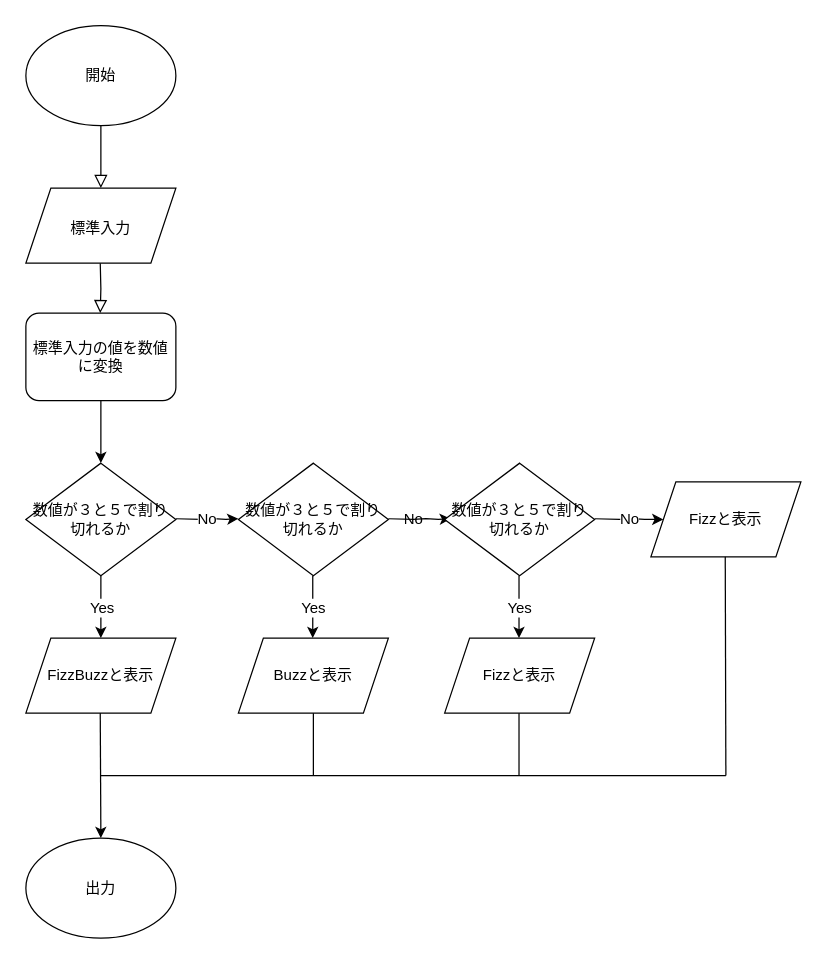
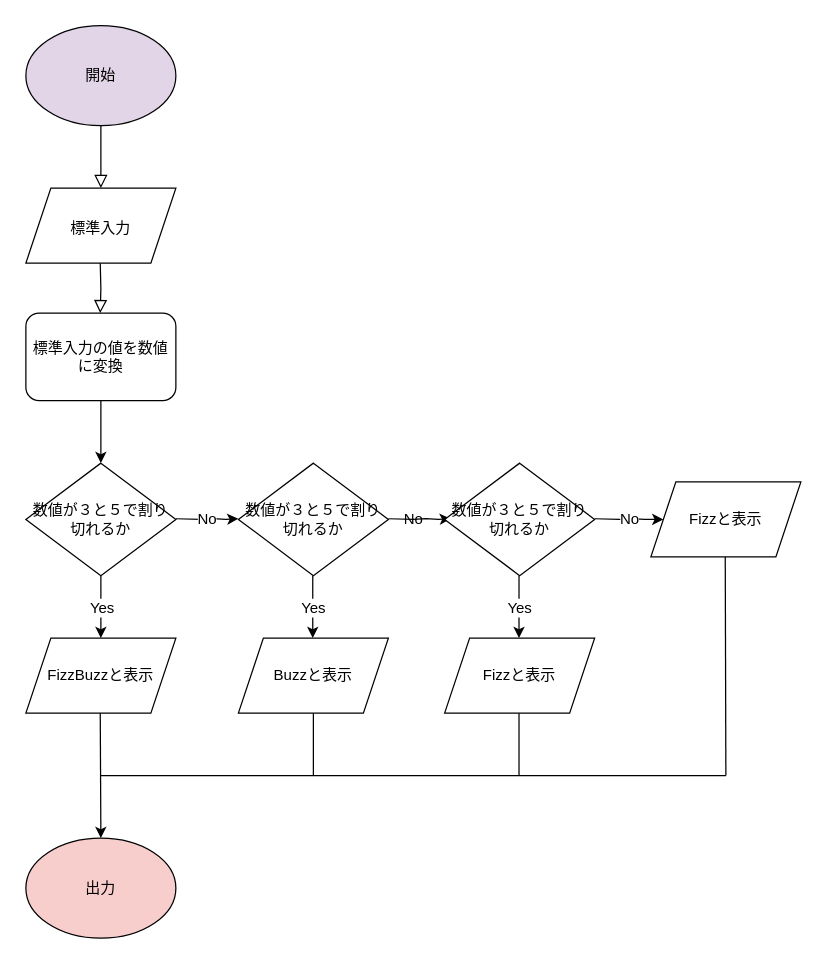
- <mxCell id="5" value="&lt;font style=&quot;font-size: 12px&quot;&gt;開始&lt;/font&gt;" style="ellipse;whiteSpace=wrap;html=1;" vertex="1" parent="1"><mxGeometry x="20" y="20" width="120" height="80" as="geometry" /></mxCell>
+ <mxCell id="5" value="&lt;font style=&quot;font-size: 12px&quot;&gt;開始&lt;/font&gt;" style="ellipse;whiteSpace=wrap;html=1;fillColor=#e1d5e7;" vertex="1" parent="1"><mxGeometry x="20" y="20" width="120" height="80" as="geometry" /></mxCell>
- <mxCell id="28" value="出力" style="ellipse;whiteSpace=wrap;html=1;fontSize=12;" vertex="1" parent="1"><mxGeometry x="20" y="670" width="120" height="80" as="geometry" /></mxCell>
+ <mxCell id="28" value="出力" style="ellipse;whiteSpace=wrap;html=1;fontSize=12;fillColor=#f8cecc;" vertex="1" parent="1"><mxGeometry x="20" y="670" width="120" height="80" as="geometry" /></mxCell>
